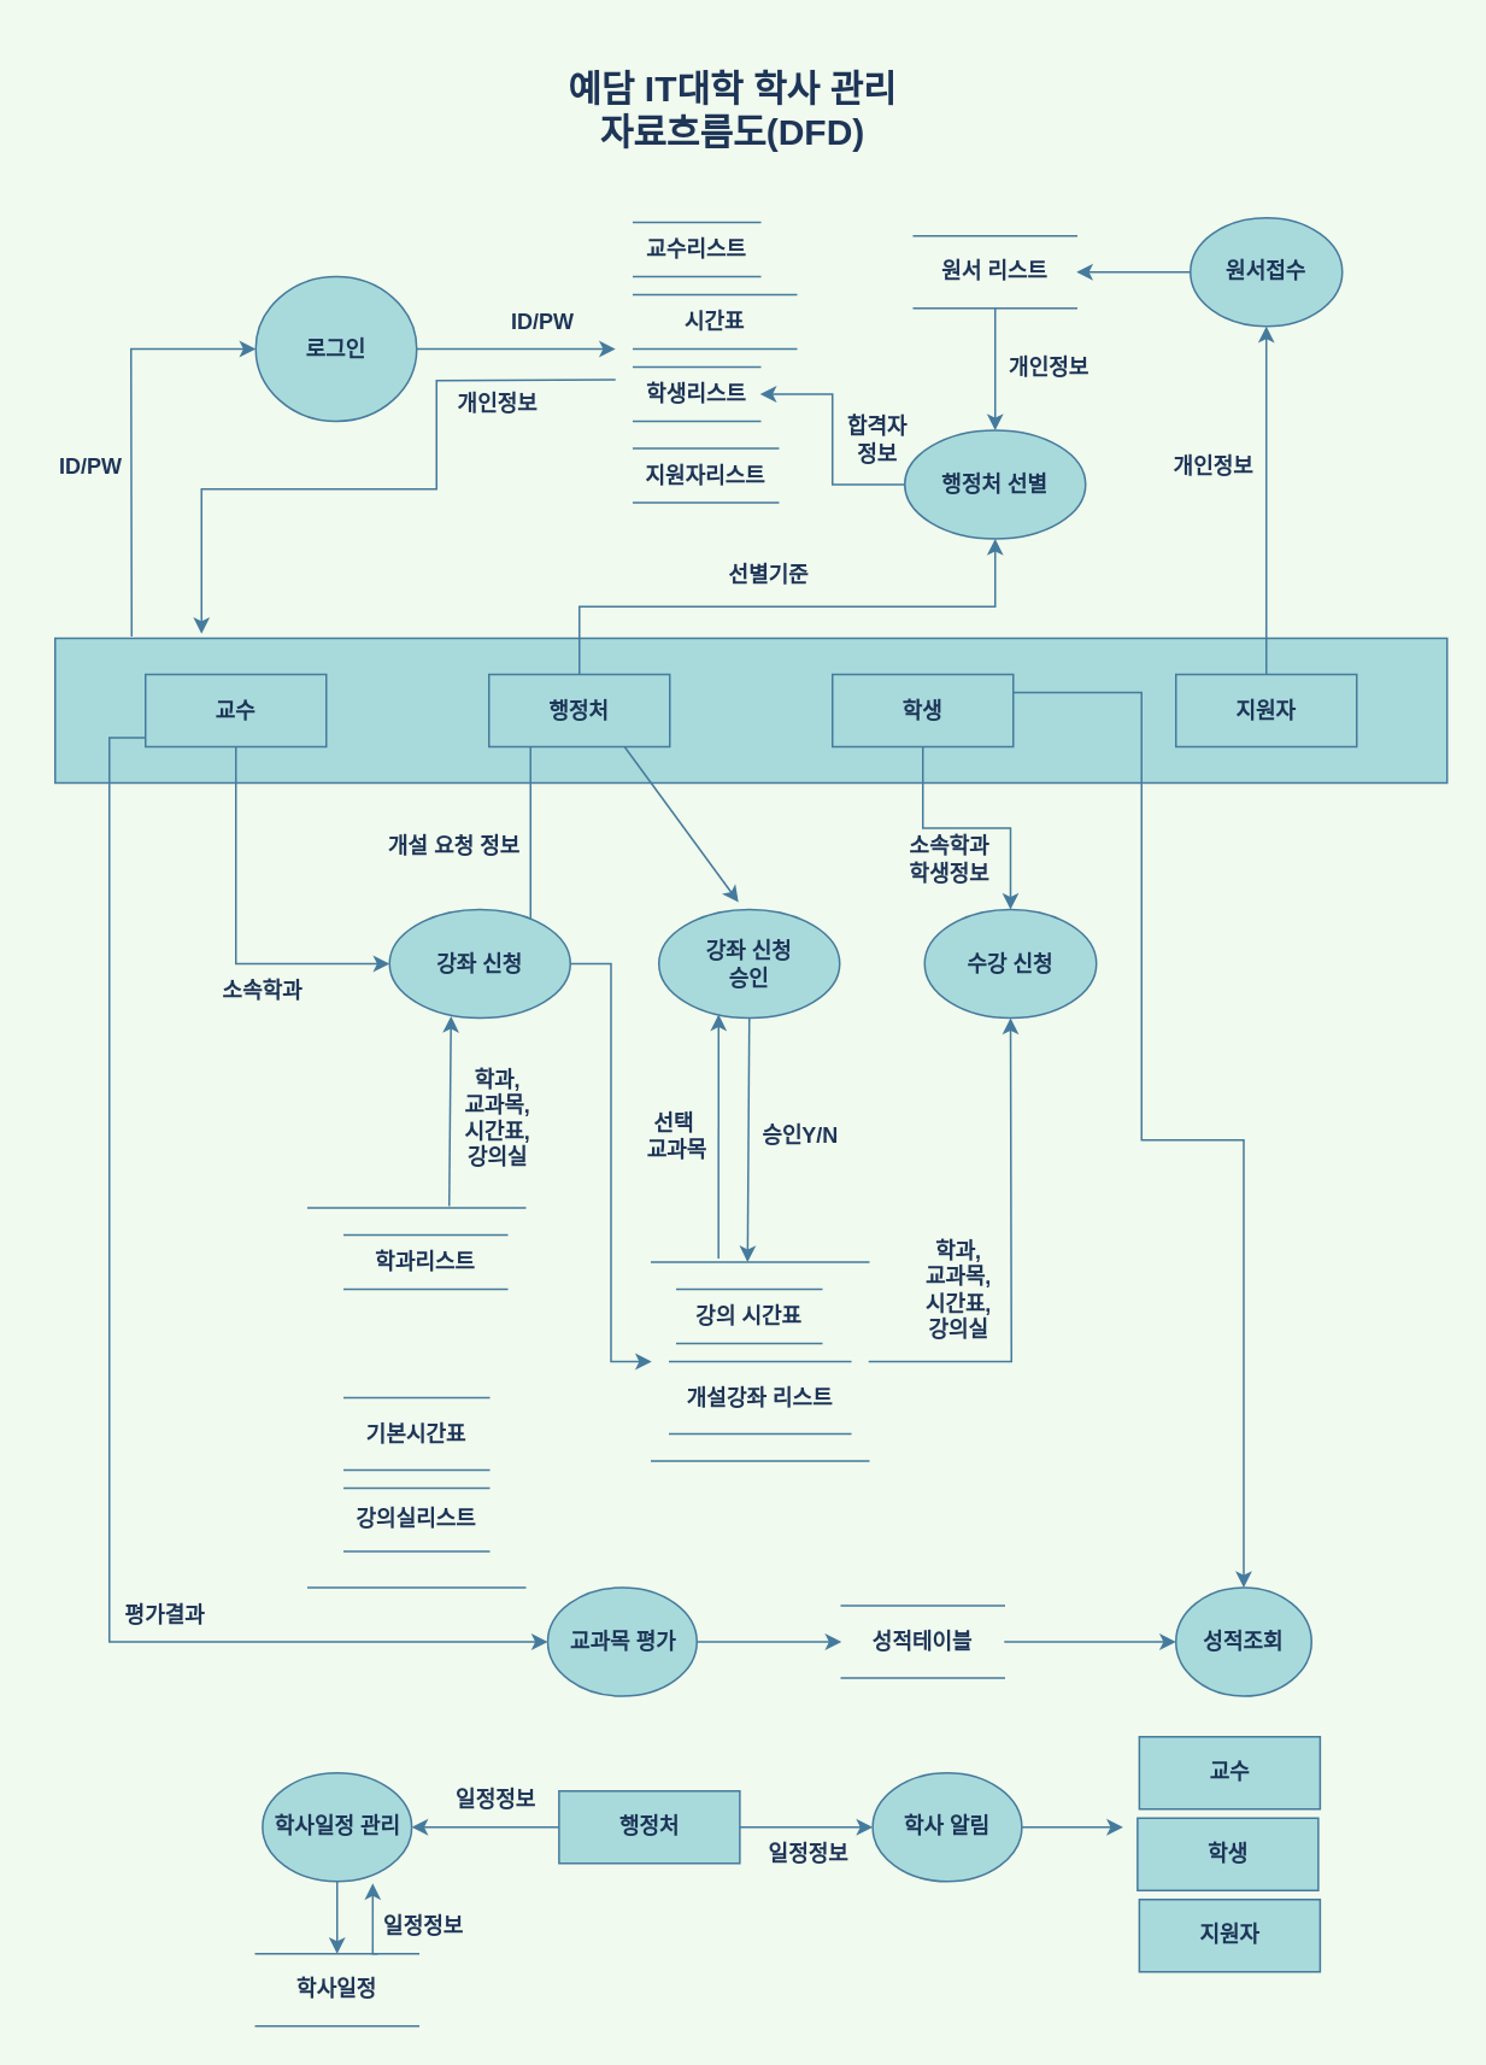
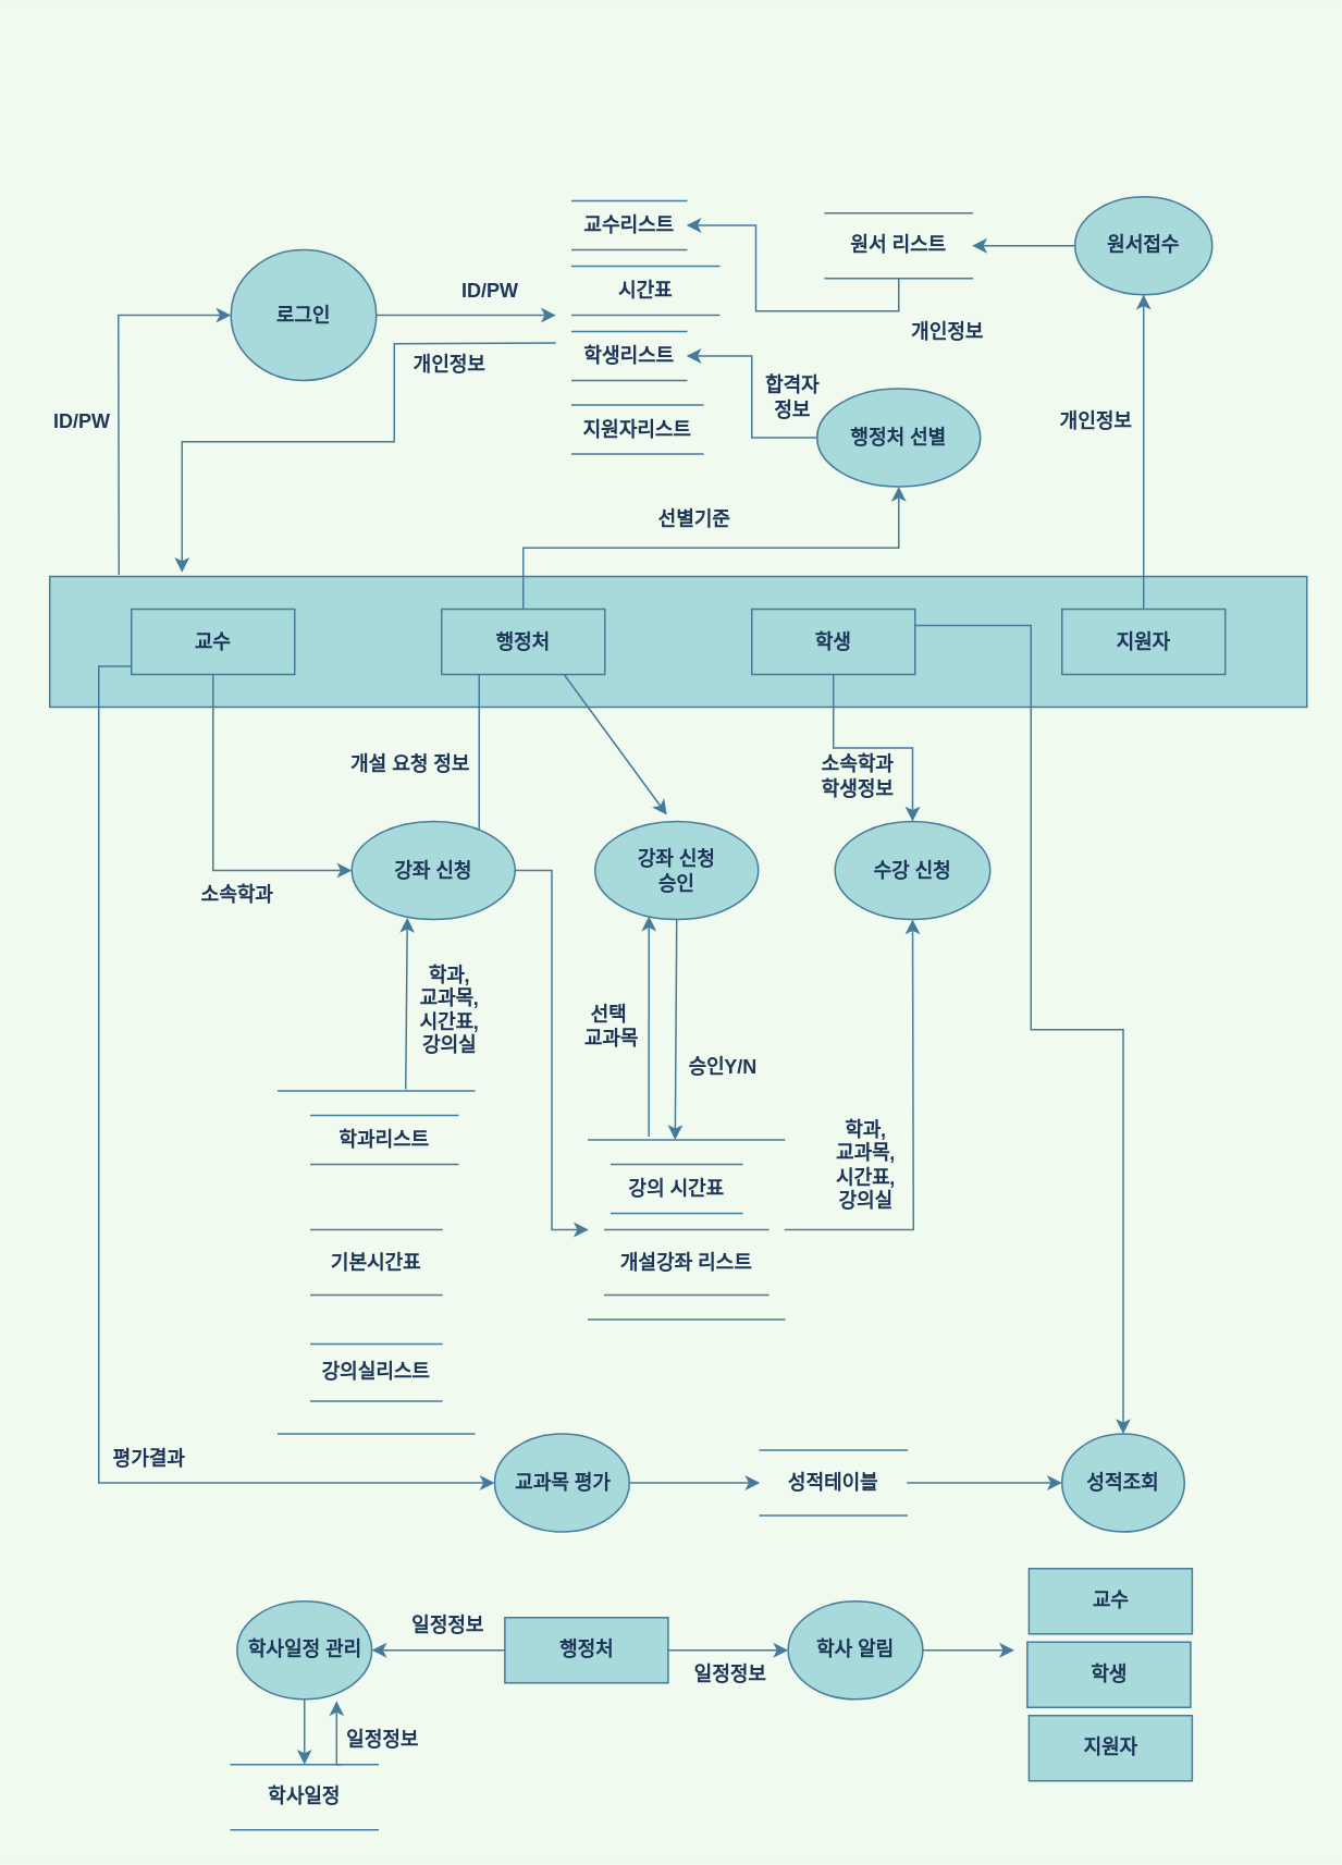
- <mxCell id="63" value="예담 IT대학 학사 관리 &lt;br style=&quot;font-size: 20px;&quot;&gt;자료흐름도(DFD)" style="text;html=1;strokeColor=none;fillColor=none;align=center;verticalAlign=middle;whiteSpace=wrap;rounded=0;fontColor=#1D3557;fontSize=20;fontStyle=1" parent="1" vertex="1"><mxGeometry x="190" y="20" width="430" height="80" as="geometry" /></mxCell>
- <mxCell id="42" style="edgeStyle=orthogonalEdgeStyle;rounded=0;orthogonalLoop=1;jettySize=auto;html=1;exitX=0.5;exitY=1;exitDx=0;exitDy=0;fontStyle=1;labelBackgroundColor=#F1FAEE;strokeColor=#457B9D;fontColor=#1D3557;" parent="1" source="43" target="49" edge="1"><mxGeometry relative="1" as="geometry" /></mxCell>
+ <mxCell id="42" style="edgeStyle=orthogonalEdgeStyle;rounded=0;orthogonalLoop=1;jettySize=auto;html=1;exitX=0.5;exitY=1;exitDx=0;exitDy=0;fontStyle=1;labelBackgroundColor=#F1FAEE;strokeColor=#457B9D;fontColor=#1D3557;" parent="1" source="43" target="10" edge="1"><mxGeometry relative="1" as="geometry" /></mxCell>
- <mxCell id="37" value="승인Y/N" style="text;html=1;strokeColor=none;fillColor=none;align=center;verticalAlign=middle;whiteSpace=wrap;rounded=0;fontStyle=1;fontColor=#1D3557;" parent="1" vertex="1"><mxGeometry x="415" y="612.5" width="55" height="30" as="geometry" /></mxCell>
+ <mxCell id="37" value="승인Y/N" style="text;html=1;strokeColor=none;fillColor=none;align=center;verticalAlign=middle;whiteSpace=wrap;rounded=0;fontStyle=1;fontColor=#1D3557;" parent="1" vertex="1"><mxGeometry x="415" y="637.5" width="55" height="30" as="geometry" /></mxCell>
- <mxCell id="16" value="기본시간표" style="shape=partialRectangle;whiteSpace=wrap;html=1;left=0;right=0;fillColor=none;fontStyle=1;strokeColor=#457B9D;fontColor=#1D3557;" parent="1" vertex="1"><mxGeometry x="190" y="772.5" width="80" height="40" as="geometry" /></mxCell>
+ <mxCell id="16" value="기본시간표" style="shape=partialRectangle;whiteSpace=wrap;html=1;left=0;right=0;fillColor=none;fontStyle=1;strokeColor=#457B9D;fontColor=#1D3557;" parent="1" vertex="1"><mxGeometry x="190" y="752.5" width="80" height="40" as="geometry" /></mxCell>
